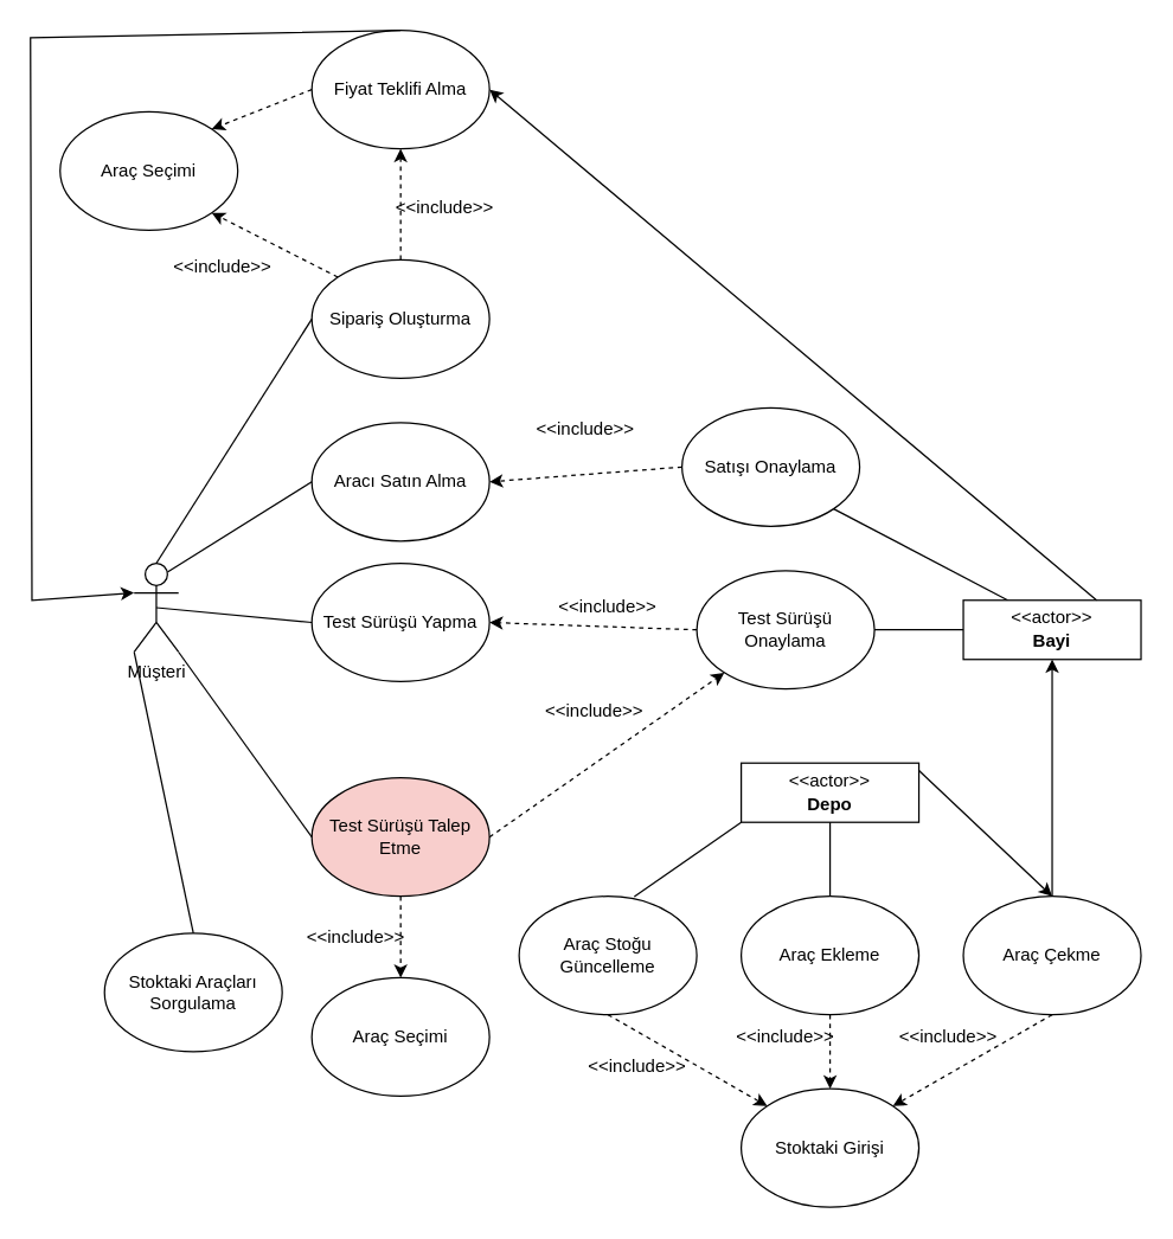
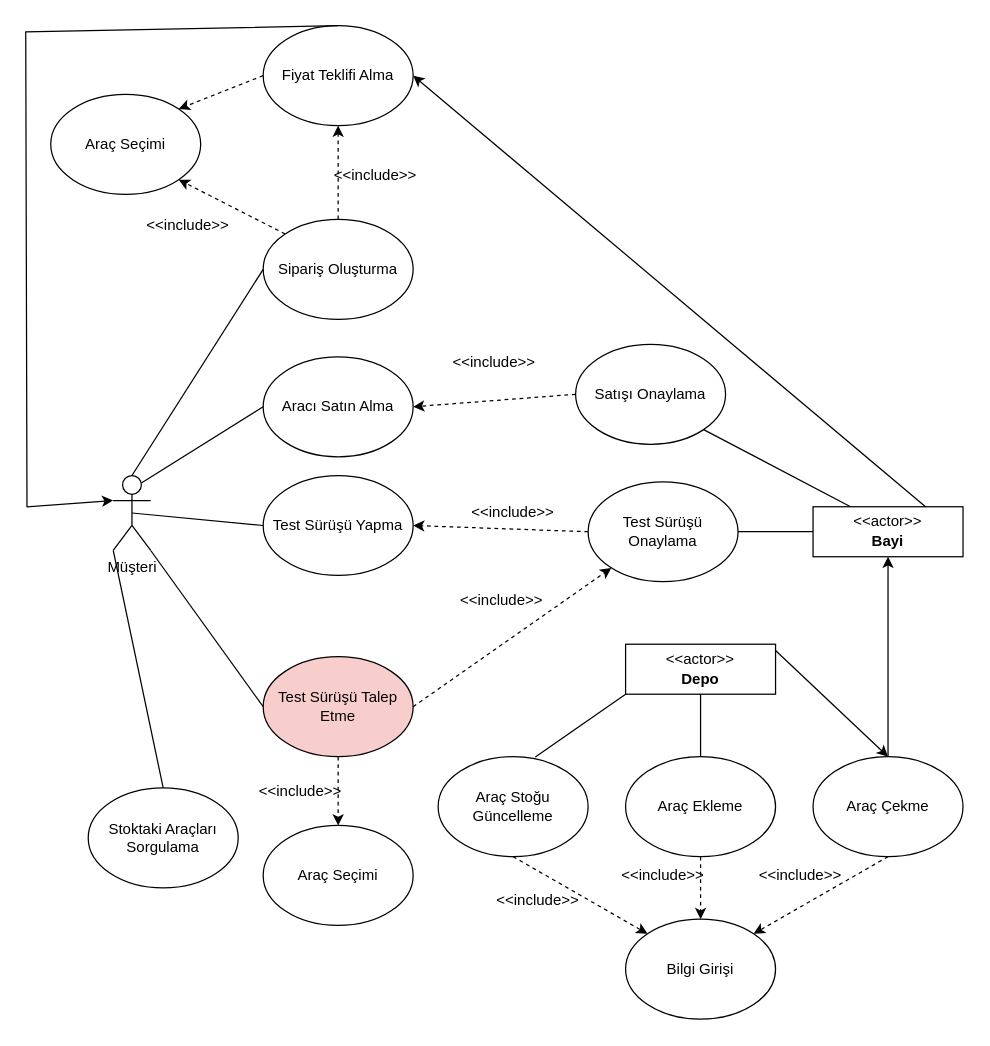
- <mxCell id="38" value="Stoktaki Girişi" style="ellipse;whiteSpace=wrap;html=1;" parent="1" vertex="1"><mxGeometry x="500" y="735" width="120" height="80" as="geometry" /></mxCell>
+ <mxCell id="38" value="Bilgi Girişi" style="ellipse;whiteSpace=wrap;html=1;" parent="1" vertex="1"><mxGeometry x="500" y="735" width="120" height="80" as="geometry" /></mxCell>
